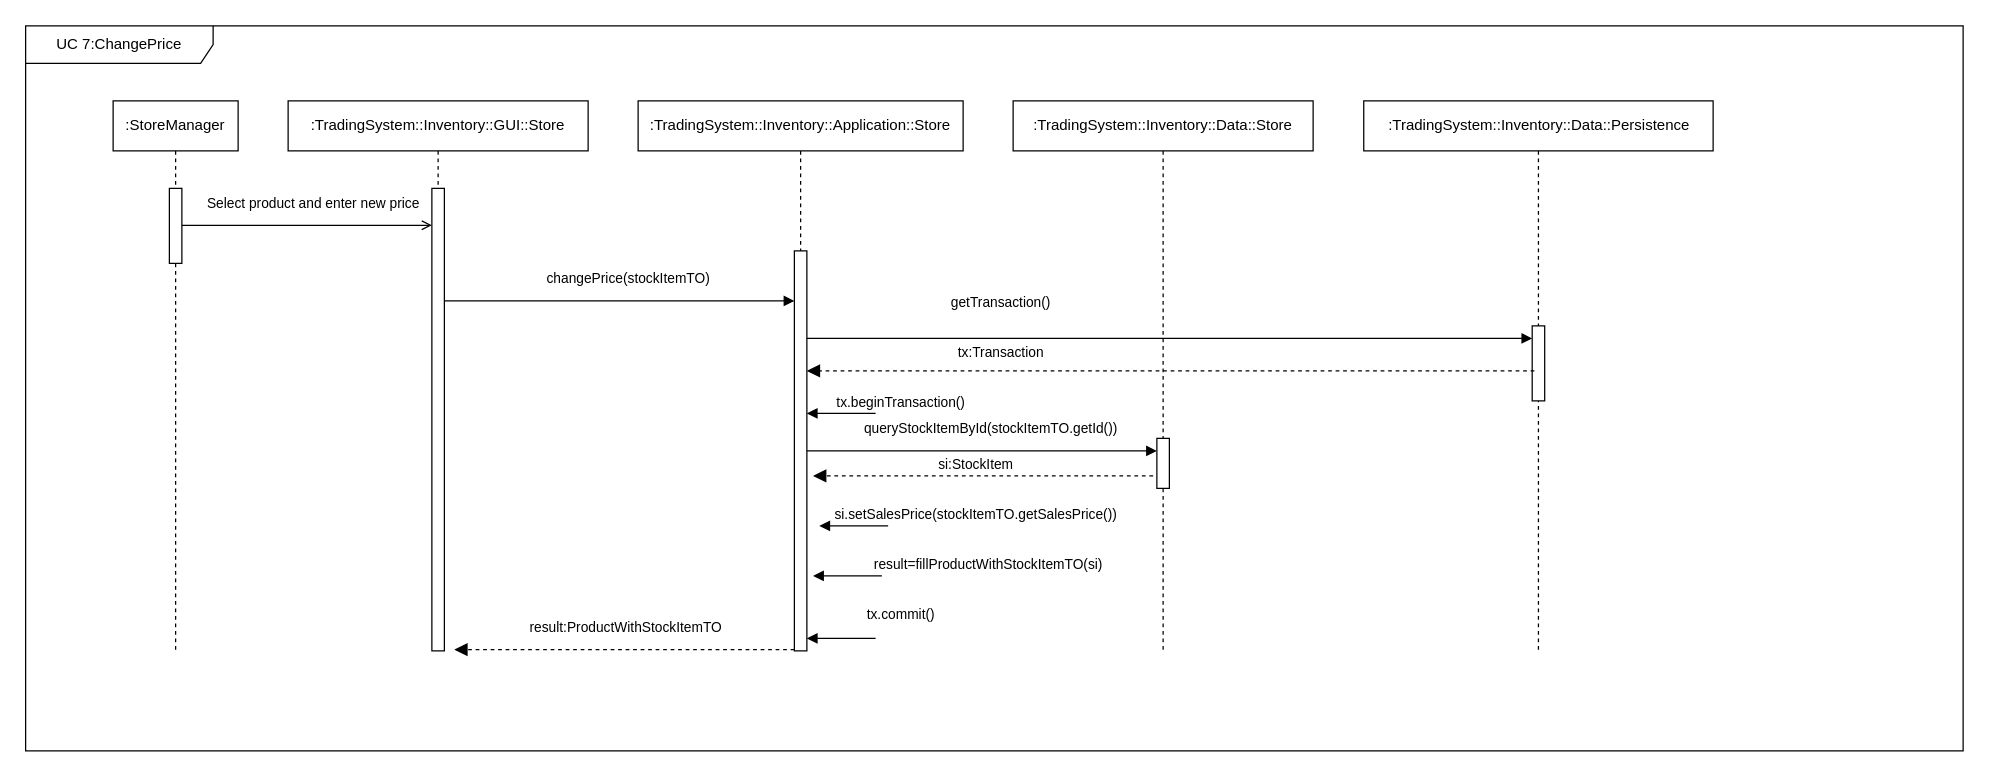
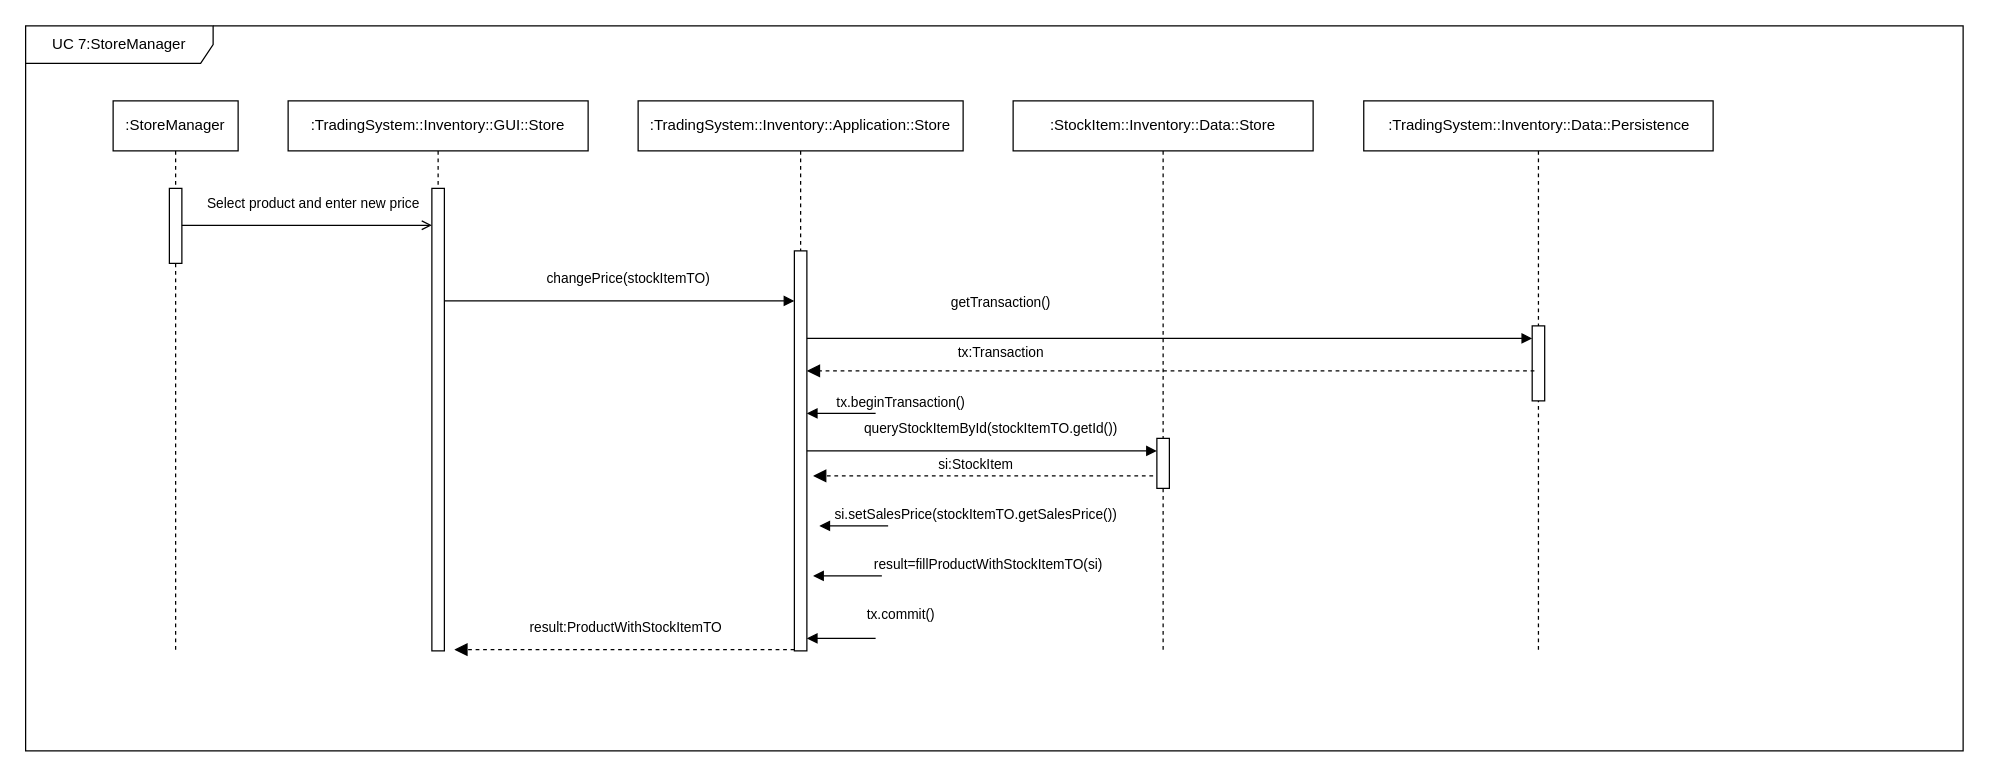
- <mxCell id="2" value="UC 7:ChangePrice" style="shape=umlFrame;whiteSpace=wrap;html=1;width=150;" vertex="1" parent="1"><mxGeometry x="20" y="20" width="1550" height="580" as="geometry" /></mxCell>
+ <mxCell id="2" value="UC 7:StoreManager" style="shape=umlFrame;whiteSpace=wrap;html=1;width=150;" vertex="1" parent="1"><mxGeometry x="20" y="20" width="1550" height="580" as="geometry" /></mxCell>
- <mxCell id="15" value=":TradingSystem::Inventory::Data::Store" style="shape=umlLifeline;perimeter=lifelinePerimeter;whiteSpace=wrap;html=1;container=1;collapsible=0;recursiveResize=0;outlineConnect=0;" vertex="1" parent="1"><mxGeometry x="810" y="80" width="240" height="440" as="geometry" /></mxCell>
+ <mxCell id="15" value=":StockItem::Inventory::Data::Store" style="shape=umlLifeline;perimeter=lifelinePerimeter;whiteSpace=wrap;html=1;container=1;collapsible=0;recursiveResize=0;outlineConnect=0;" vertex="1" parent="1"><mxGeometry x="810" y="80" width="240" height="440" as="geometry" /></mxCell>
